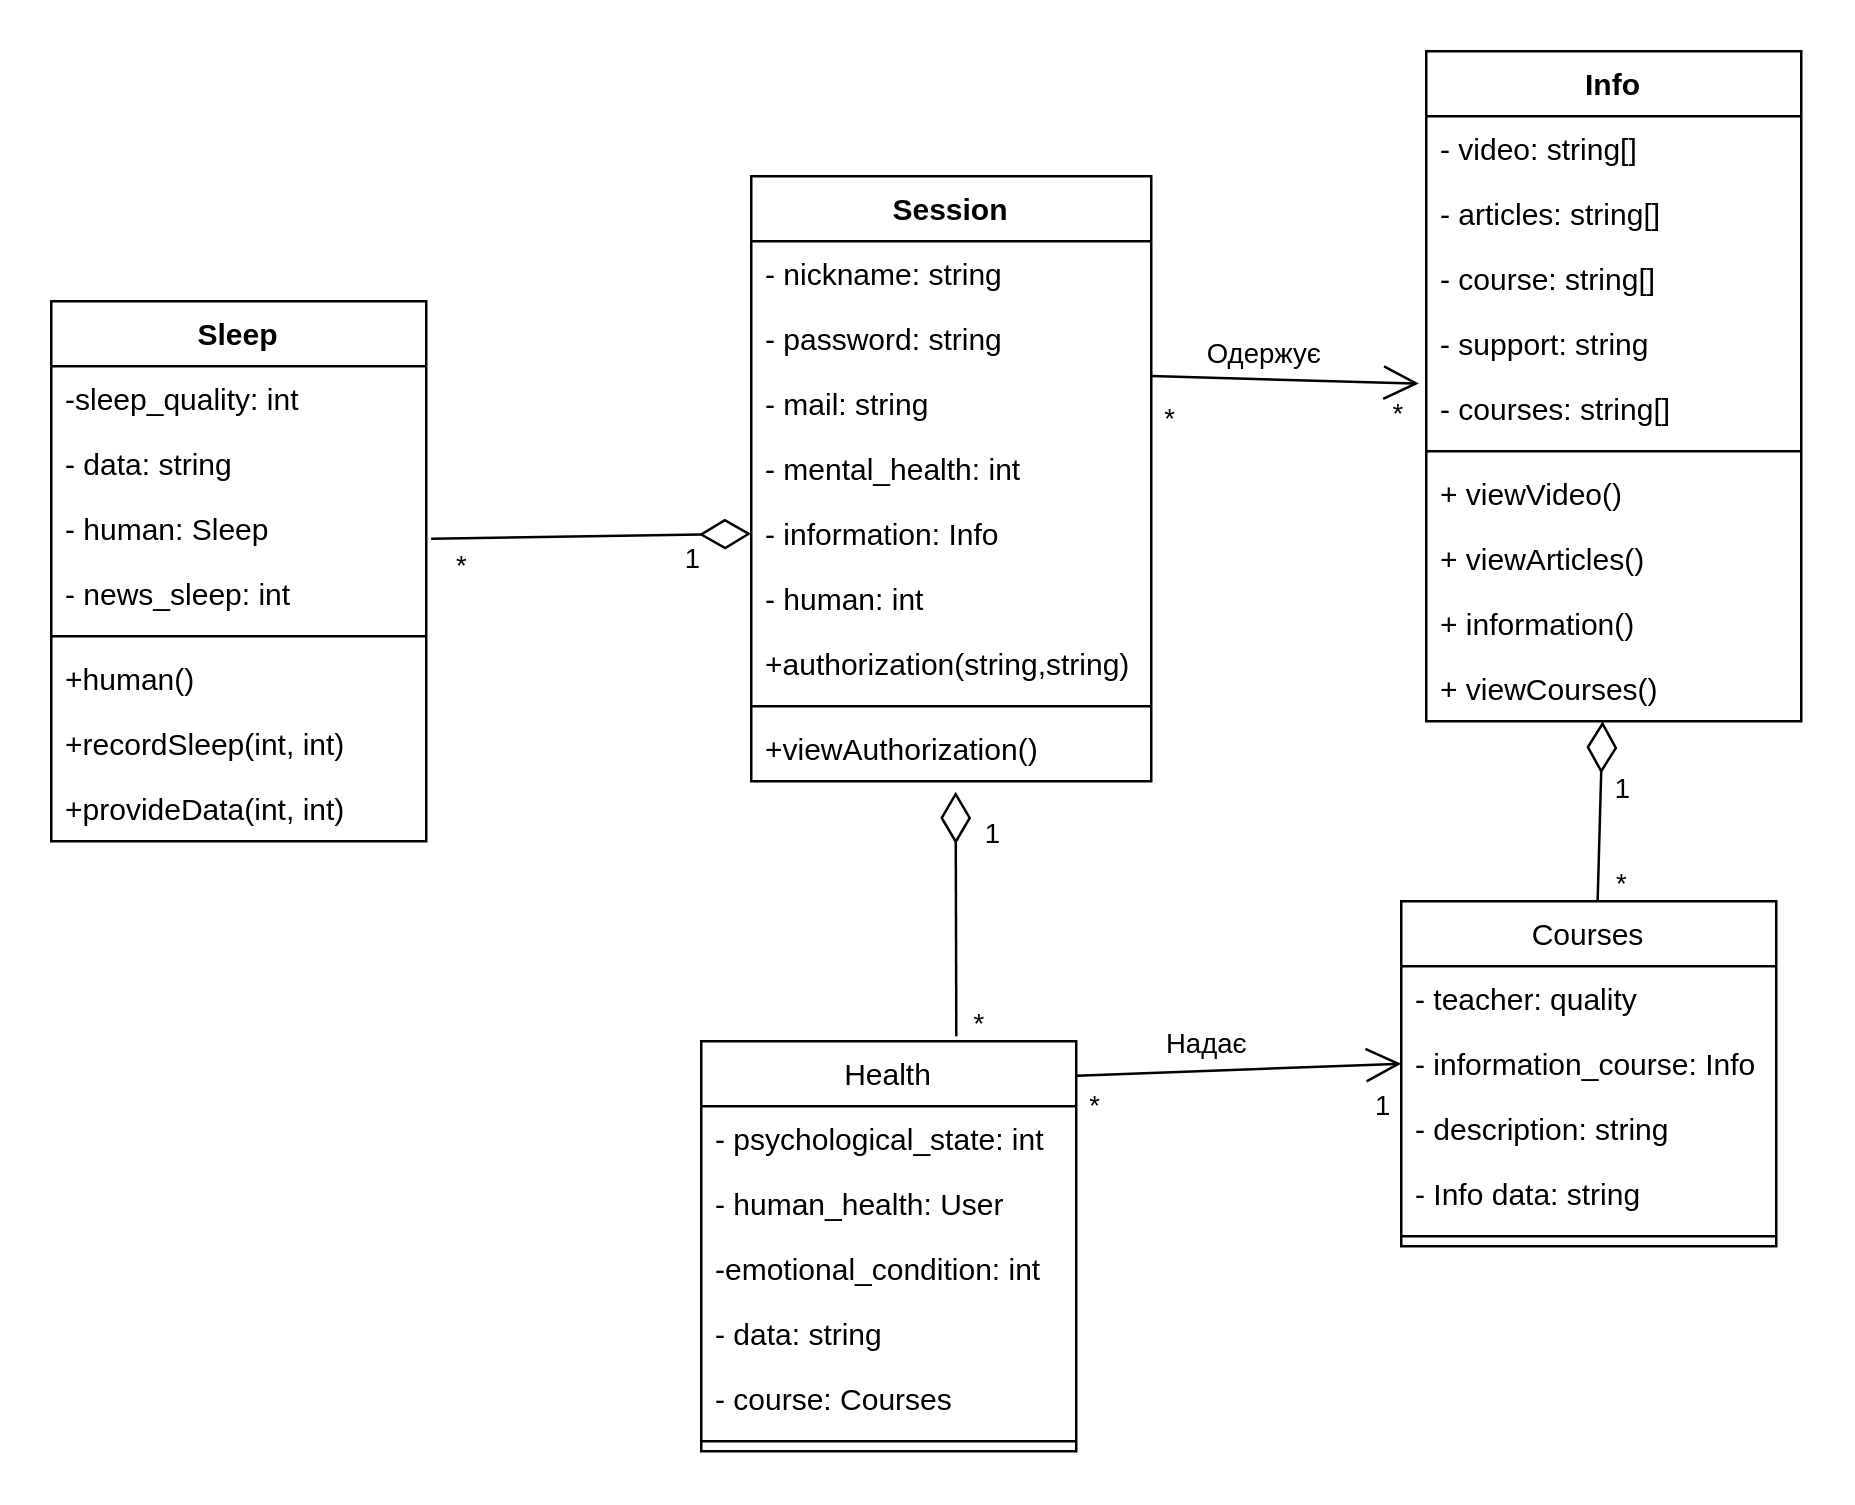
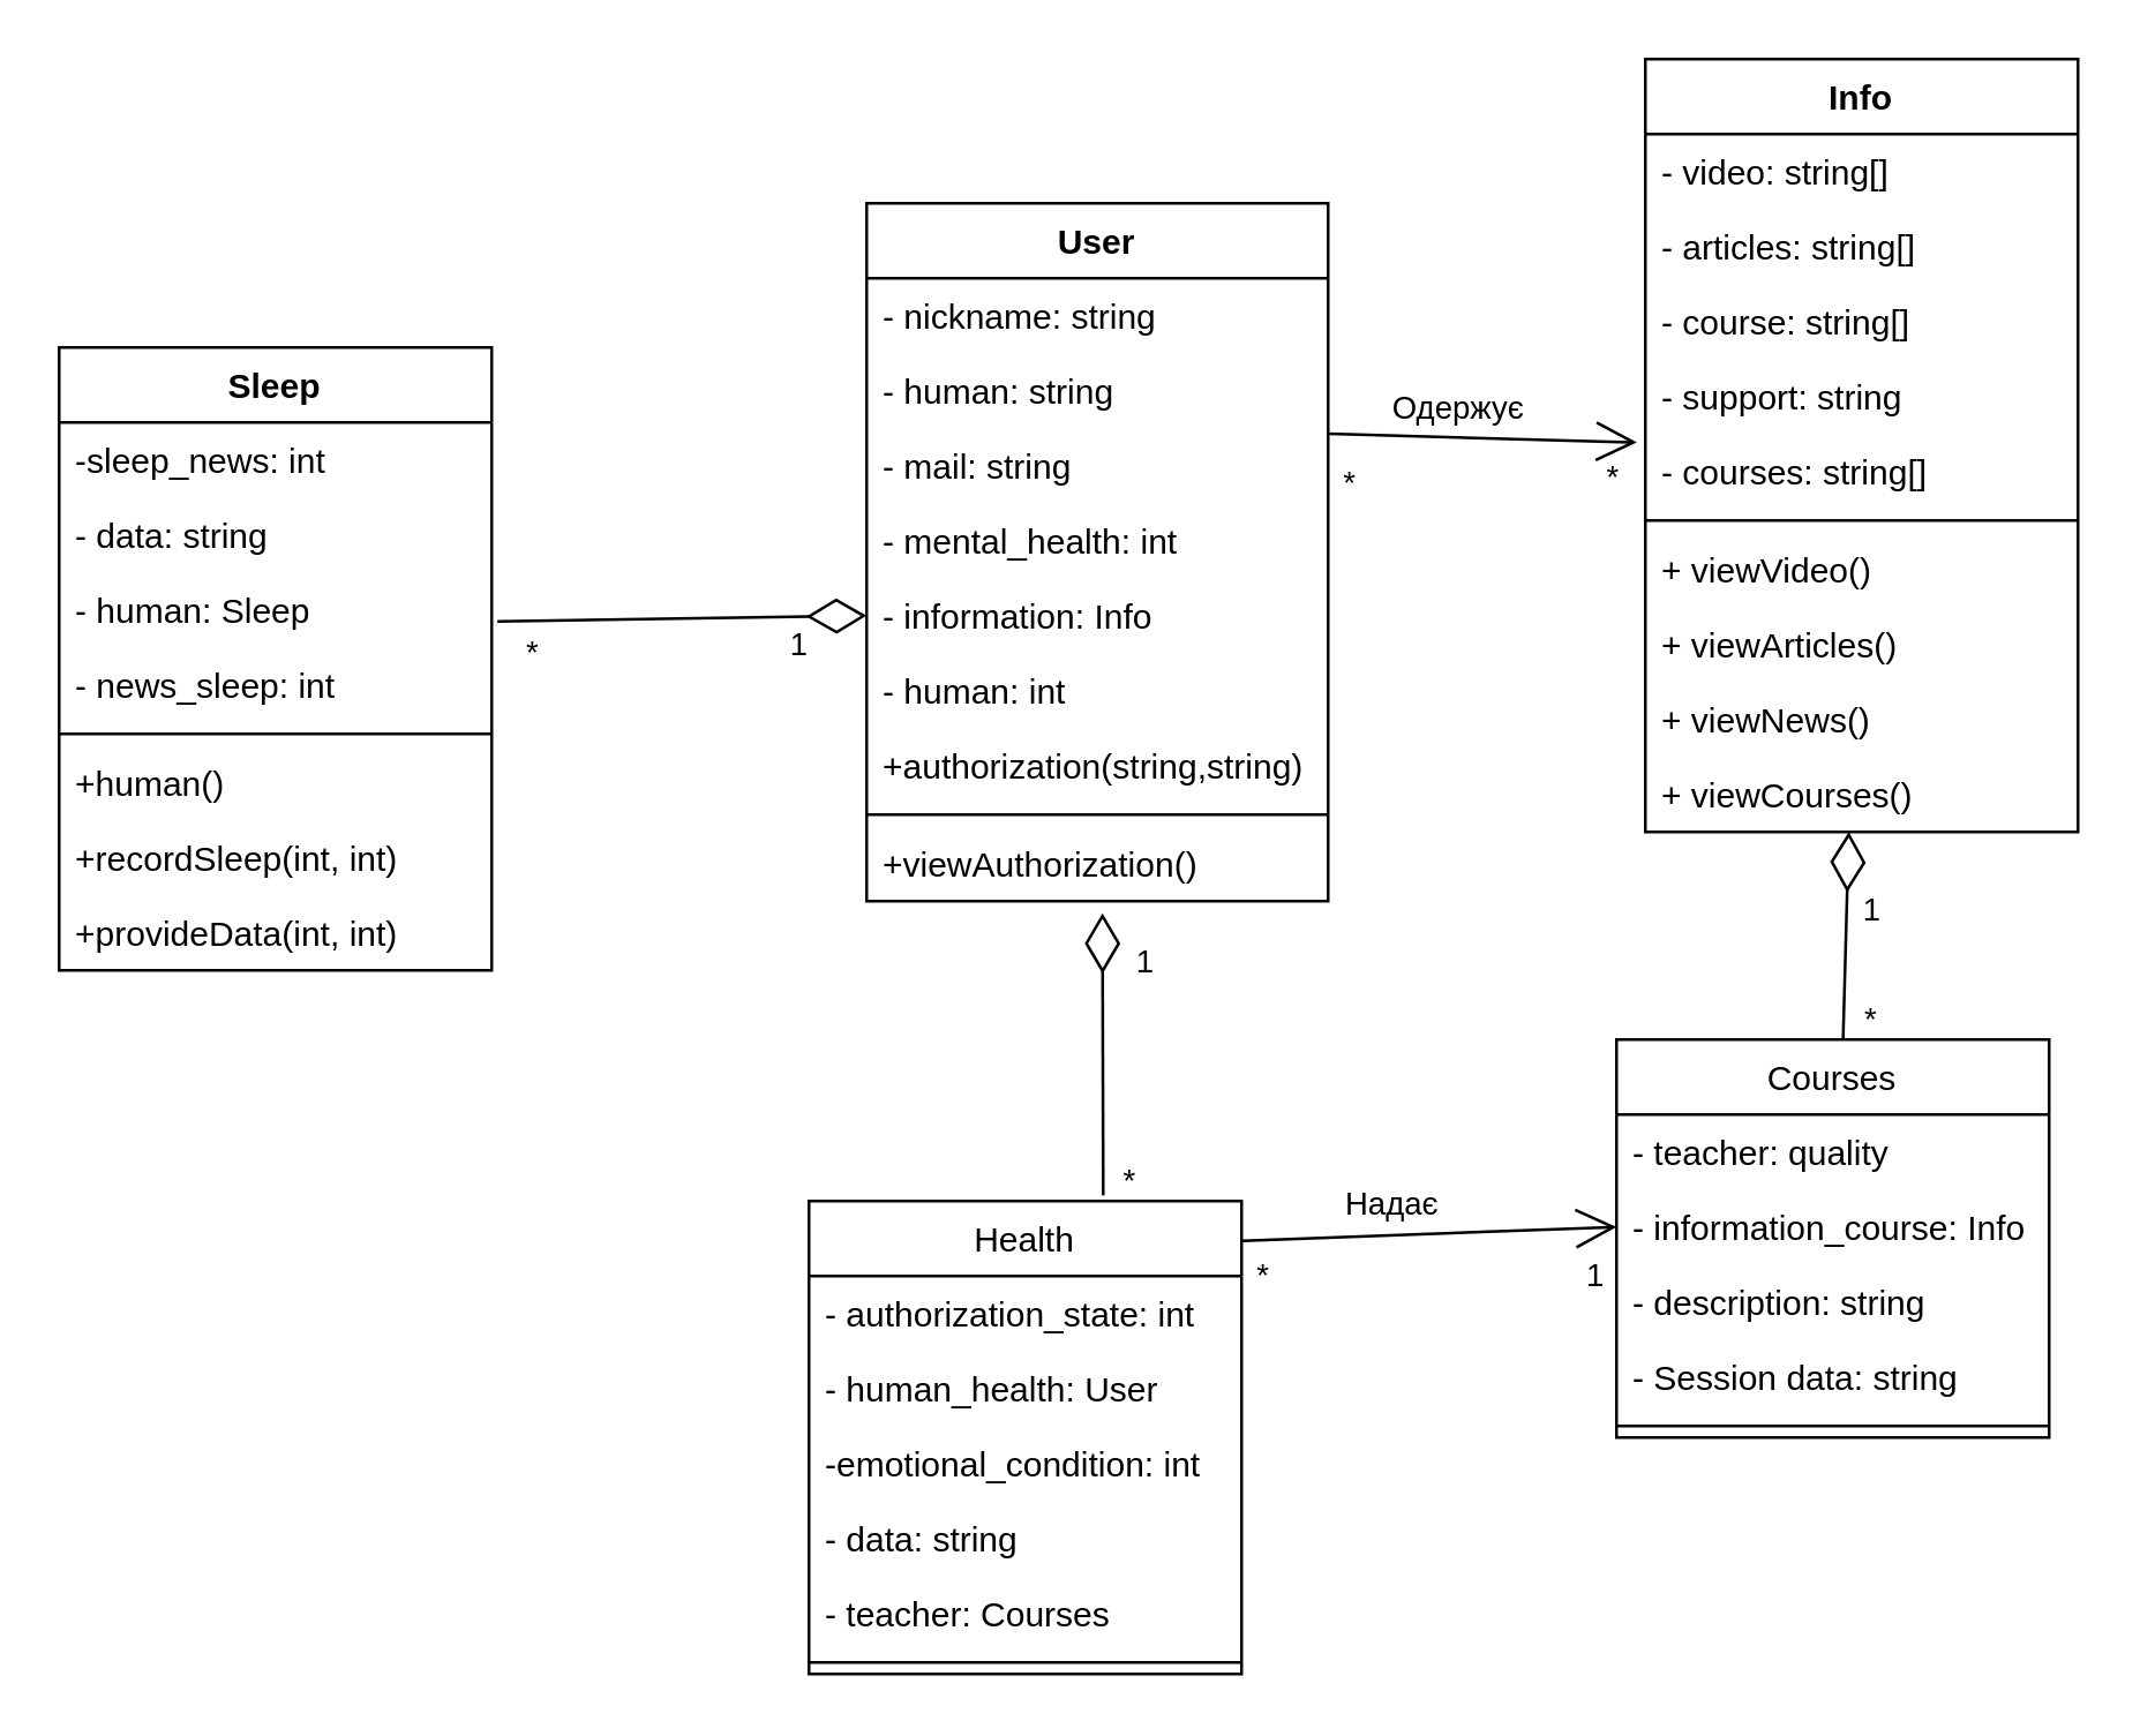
- <mxCell id="19" value="Session" style="swimlane;fontStyle=1;align=center;verticalAlign=top;childLayout=stackLayout;horizontal=1;startSize=26;horizontalStack=0;resizeParent=1;resizeParentMax=0;resizeLast=0;collapsible=1;marginBottom=0;" vertex="1" parent="1"><mxGeometry x="300" y="70" width="160" height="242" as="geometry" /></mxCell>
+ <mxCell id="19" value="User" style="swimlane;fontStyle=1;align=center;verticalAlign=top;childLayout=stackLayout;horizontal=1;startSize=26;horizontalStack=0;resizeParent=1;resizeParentMax=0;resizeLast=0;collapsible=1;marginBottom=0;" vertex="1" parent="1"><mxGeometry x="300" y="70" width="160" height="242" as="geometry" /></mxCell>
- <mxCell id="21" value="- password: string" style="text;strokeColor=none;fillColor=none;align=left;verticalAlign=top;spacingLeft=4;spacingRight=4;overflow=hidden;rotatable=0;points=[[0,0.5],[1,0.5]];portConstraint=eastwest;" vertex="1" parent="19"><mxGeometry y="52" width="160" height="26" as="geometry" /></mxCell>
+ <mxCell id="21" value="- human: string" style="text;strokeColor=none;fillColor=none;align=left;verticalAlign=top;spacingLeft=4;spacingRight=4;overflow=hidden;rotatable=0;points=[[0,0.5],[1,0.5]];portConstraint=eastwest;" vertex="1" parent="19"><mxGeometry y="52" width="160" height="26" as="geometry" /></mxCell>
- <mxCell id="41" value="-sleep_quality: int" style="text;strokeColor=none;fillColor=none;align=left;verticalAlign=top;spacingLeft=4;spacingRight=4;overflow=hidden;rotatable=0;points=[[0,0.5],[1,0.5]];portConstraint=eastwest;" vertex="1" parent="40"><mxGeometry y="26" width="150" height="26" as="geometry" /></mxCell>
+ <mxCell id="41" value="-sleep_news: int" style="text;strokeColor=none;fillColor=none;align=left;verticalAlign=top;spacingLeft=4;spacingRight=4;overflow=hidden;rotatable=0;points=[[0,0.5],[1,0.5]];portConstraint=eastwest;" vertex="1" parent="40"><mxGeometry y="26" width="150" height="26" as="geometry" /></mxCell>
- <mxCell id="38" value="+ information()" style="text;strokeColor=none;fillColor=none;align=left;verticalAlign=top;spacingLeft=4;spacingRight=4;overflow=hidden;rotatable=0;points=[[0,0.5],[1,0.5]];portConstraint=eastwest;" vertex="1" parent="29"><mxGeometry y="216" width="150" height="26" as="geometry" /></mxCell>
+ <mxCell id="38" value="+ viewNews()" style="text;strokeColor=none;fillColor=none;align=left;verticalAlign=top;spacingLeft=4;spacingRight=4;overflow=hidden;rotatable=0;points=[[0,0.5],[1,0.5]];portConstraint=eastwest;" vertex="1" parent="29"><mxGeometry y="216" width="150" height="26" as="geometry" /></mxCell>
- <mxCell id="50" value="- psychological_state: int" style="text;strokeColor=none;fillColor=none;align=left;verticalAlign=top;spacingLeft=4;spacingRight=4;overflow=hidden;rotatable=0;points=[[0,0.5],[1,0.5]];portConstraint=eastwest;" vertex="1" parent="49"><mxGeometry y="26" width="150" height="26" as="geometry" /></mxCell>
+ <mxCell id="50" value="- authorization_state: int" style="text;strokeColor=none;fillColor=none;align=left;verticalAlign=top;spacingLeft=4;spacingRight=4;overflow=hidden;rotatable=0;points=[[0,0.5],[1,0.5]];portConstraint=eastwest;" vertex="1" parent="49"><mxGeometry y="26" width="150" height="26" as="geometry" /></mxCell>
- <mxCell id="60" value="- Info data: string" style="text;strokeColor=none;fillColor=none;align=left;verticalAlign=top;spacingLeft=4;spacingRight=4;overflow=hidden;rotatable=0;points=[[0,0.5],[1,0.5]];portConstraint=eastwest;" vertex="1" parent="56"><mxGeometry y="104" width="150" height="26" as="geometry" /></mxCell>
+ <mxCell id="60" value="- Session data: string" style="text;strokeColor=none;fillColor=none;align=left;verticalAlign=top;spacingLeft=4;spacingRight=4;overflow=hidden;rotatable=0;points=[[0,0.5],[1,0.5]];portConstraint=eastwest;" vertex="1" parent="56"><mxGeometry y="104" width="150" height="26" as="geometry" /></mxCell>
- <mxCell id="54" value="- course: Сourses" style="text;strokeColor=none;fillColor=none;align=left;verticalAlign=top;spacingLeft=4;spacingRight=4;overflow=hidden;rotatable=0;points=[[0,0.5],[1,0.5]];portConstraint=eastwest;" vertex="1" parent="49"><mxGeometry y="130" width="150" height="26" as="geometry" /></mxCell>
+ <mxCell id="54" value="- teacher: Сourses" style="text;strokeColor=none;fillColor=none;align=left;verticalAlign=top;spacingLeft=4;spacingRight=4;overflow=hidden;rotatable=0;points=[[0,0.5],[1,0.5]];portConstraint=eastwest;" vertex="1" parent="49"><mxGeometry y="130" width="150" height="26" as="geometry" /></mxCell>
